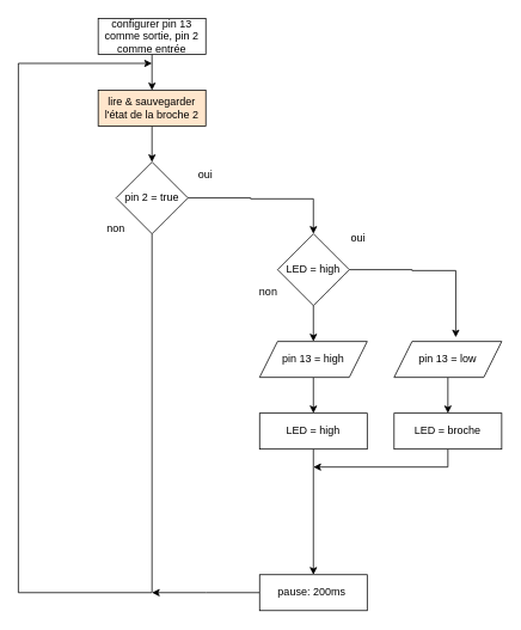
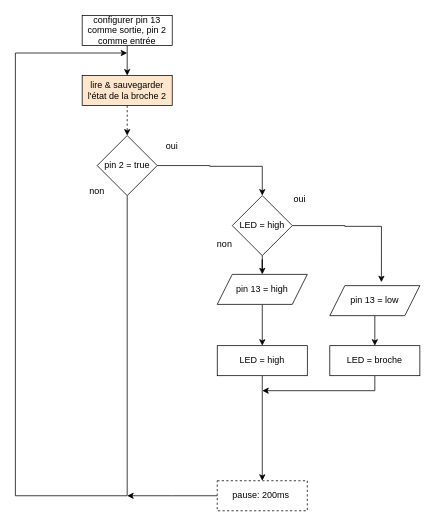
- <mxCell id="4" value="" style="edgeStyle=orthogonalEdgeStyle;rounded=0;orthogonalLoop=1;jettySize=auto;html=1;" edge="1" parent="1" source="5" target="8"><mxGeometry relative="1" as="geometry" /></mxCell>
+ <mxCell id="4" value="" style="edgeStyle=orthogonalEdgeStyle;rounded=0;orthogonalLoop=1;jettySize=auto;html=1;dashed=1;" edge="1" parent="1" source="5" target="8"><mxGeometry relative="1" as="geometry" /></mxCell>
- <mxCell id="17" value="pin 13 = high" style="shape=parallelogram;perimeter=parallelogramPerimeter;whiteSpace=wrap;html=1;fixedSize=1;" vertex="1" parent="1"><mxGeometry x="289" y="380" width="120" height="40" as="geometry" /></mxCell>
+ <mxCell id="17" value="pin 13 = high" style="shape=parallelogram;perimeter=parallelogramPerimeter;whiteSpace=wrap;html=1;fixedSize=1;" vertex="1" parent="1"><mxGeometry x="289" y="365" width="120" height="40" as="geometry" /></mxCell>
- <mxCell id="25" value="pause: 200ms&amp;nbsp;" style="rounded=0;whiteSpace=wrap;html=1;dashed=0;" vertex="1" parent="1"><mxGeometry x="289" y="640" width="120" height="40" as="geometry" /></mxCell>
+ <mxCell id="25" value="pause: 200ms&amp;nbsp;" style="rounded=0;whiteSpace=wrap;html=1;dashed=1;" vertex="1" parent="1"><mxGeometry x="289" y="640" width="120" height="40" as="geometry" /></mxCell>
